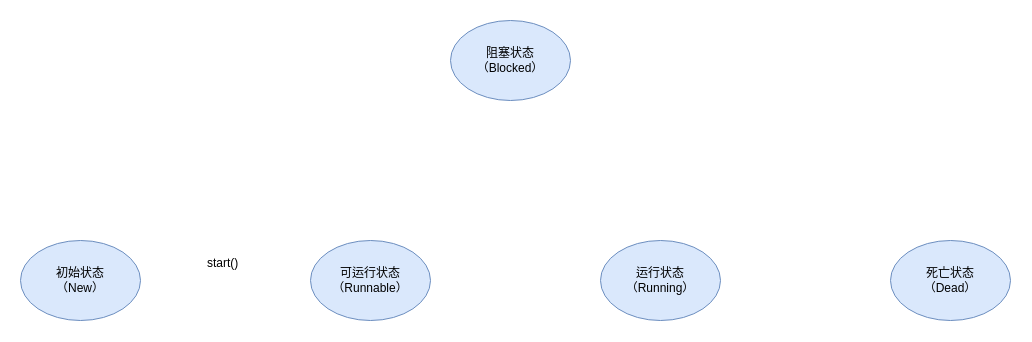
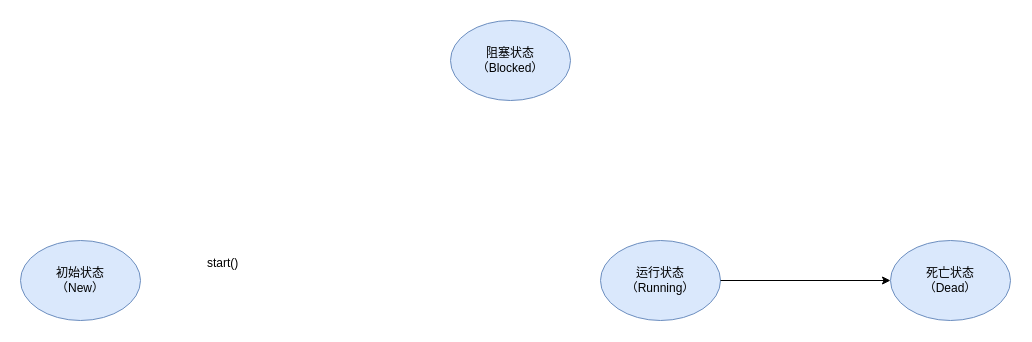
- <mxCell id="3" value="可运行状态&lt;br&gt;（Runnable）" style="ellipse;whiteSpace=wrap;html=1;fillColor=#dae8fc;strokeColor=#6c8ebf;" vertex="1" parent="1"><mxGeometry x="310" y="240" width="120" height="80" as="geometry" /></mxCell>
+ <mxCell id="7" value="" style="endArrow=classic;html=1;entryX=0;entryY=0.5;entryDx=0;entryDy=0;" edge="1" parent="1" source="4" target="6"><mxGeometry width="50" height="50" relative="1" as="geometry"><mxPoint x="540" y="180" as="sourcePoint" /><mxPoint x="590" y="130" as="targetPoint" /></mxGeometry></mxCell>
